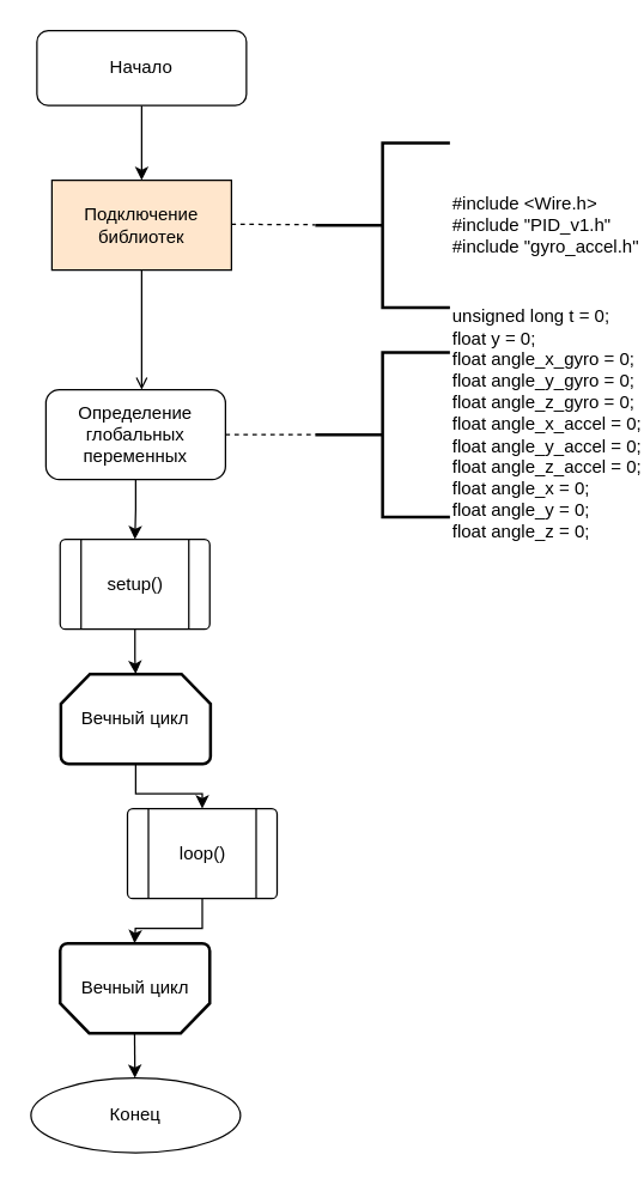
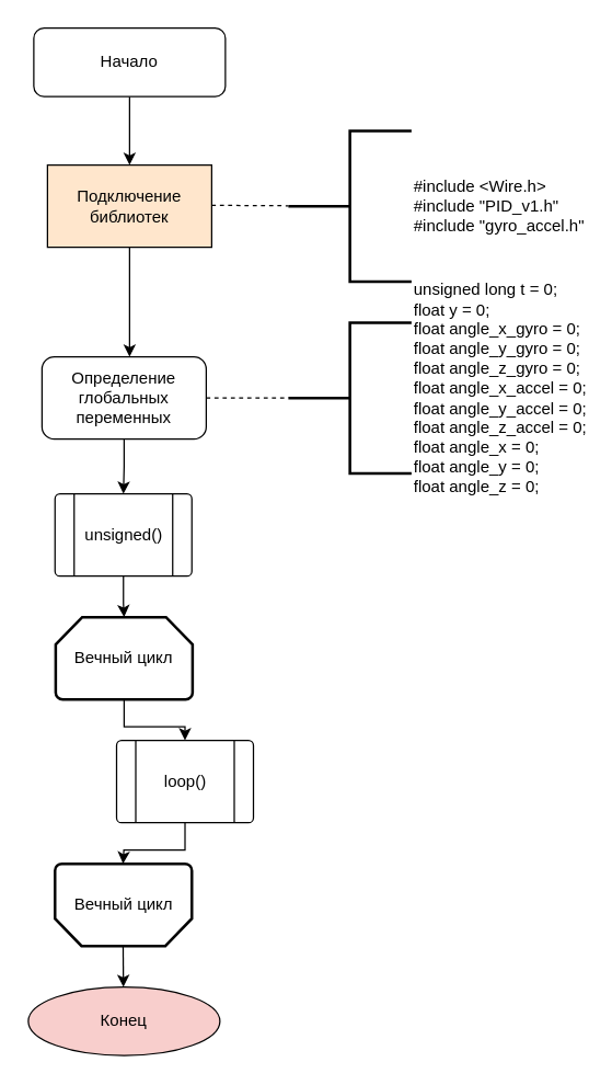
- <mxCell id="4" value="" style="edgeStyle=orthogonalEdgeStyle;rounded=0;orthogonalLoop=1;jettySize=auto;html=1;endArrow=open;" parent="1" source="5" target="9" edge="1"><mxGeometry relative="1" as="geometry"><Array as="points"><mxPoint x="94" y="260" /><mxPoint x="94" y="260" /></Array></mxGeometry></mxCell>
+ <mxCell id="4" value="" style="edgeStyle=orthogonalEdgeStyle;rounded=0;orthogonalLoop=1;jettySize=auto;html=1;" parent="1" source="5" target="9" edge="1"><mxGeometry relative="1" as="geometry"><Array as="points"><mxPoint x="94" y="260" /><mxPoint x="94" y="260" /></Array></mxGeometry></mxCell>
- <mxCell id="13" value="setup()" style="verticalLabelPosition=middle;verticalAlign=middle;html=1;shape=process;whiteSpace=wrap;rounded=1;size=0.14;arcSize=6;glass=0;labelPosition=center;align=center;" parent="1" vertex="1"><mxGeometry x="39.5" y="360" width="100" height="60" as="geometry" /></mxCell>
+ <mxCell id="13" value="unsigned()" style="verticalLabelPosition=middle;verticalAlign=middle;html=1;shape=process;whiteSpace=wrap;rounded=1;size=0.14;arcSize=6;glass=0;labelPosition=center;align=center;" parent="1" vertex="1"><mxGeometry x="39.5" y="360" width="100" height="60" as="geometry" /></mxCell>
- <mxCell id="19" value="Конец" style="ellipse;whiteSpace=wrap;html=1;" parent="1" vertex="1"><mxGeometry x="20" y="720" width="140" height="50" as="geometry" /></mxCell>
+ <mxCell id="19" value="Конец" style="ellipse;whiteSpace=wrap;html=1;fillColor=#f8cecc;" parent="1" vertex="1"><mxGeometry x="20" y="720" width="140" height="50" as="geometry" /></mxCell>
